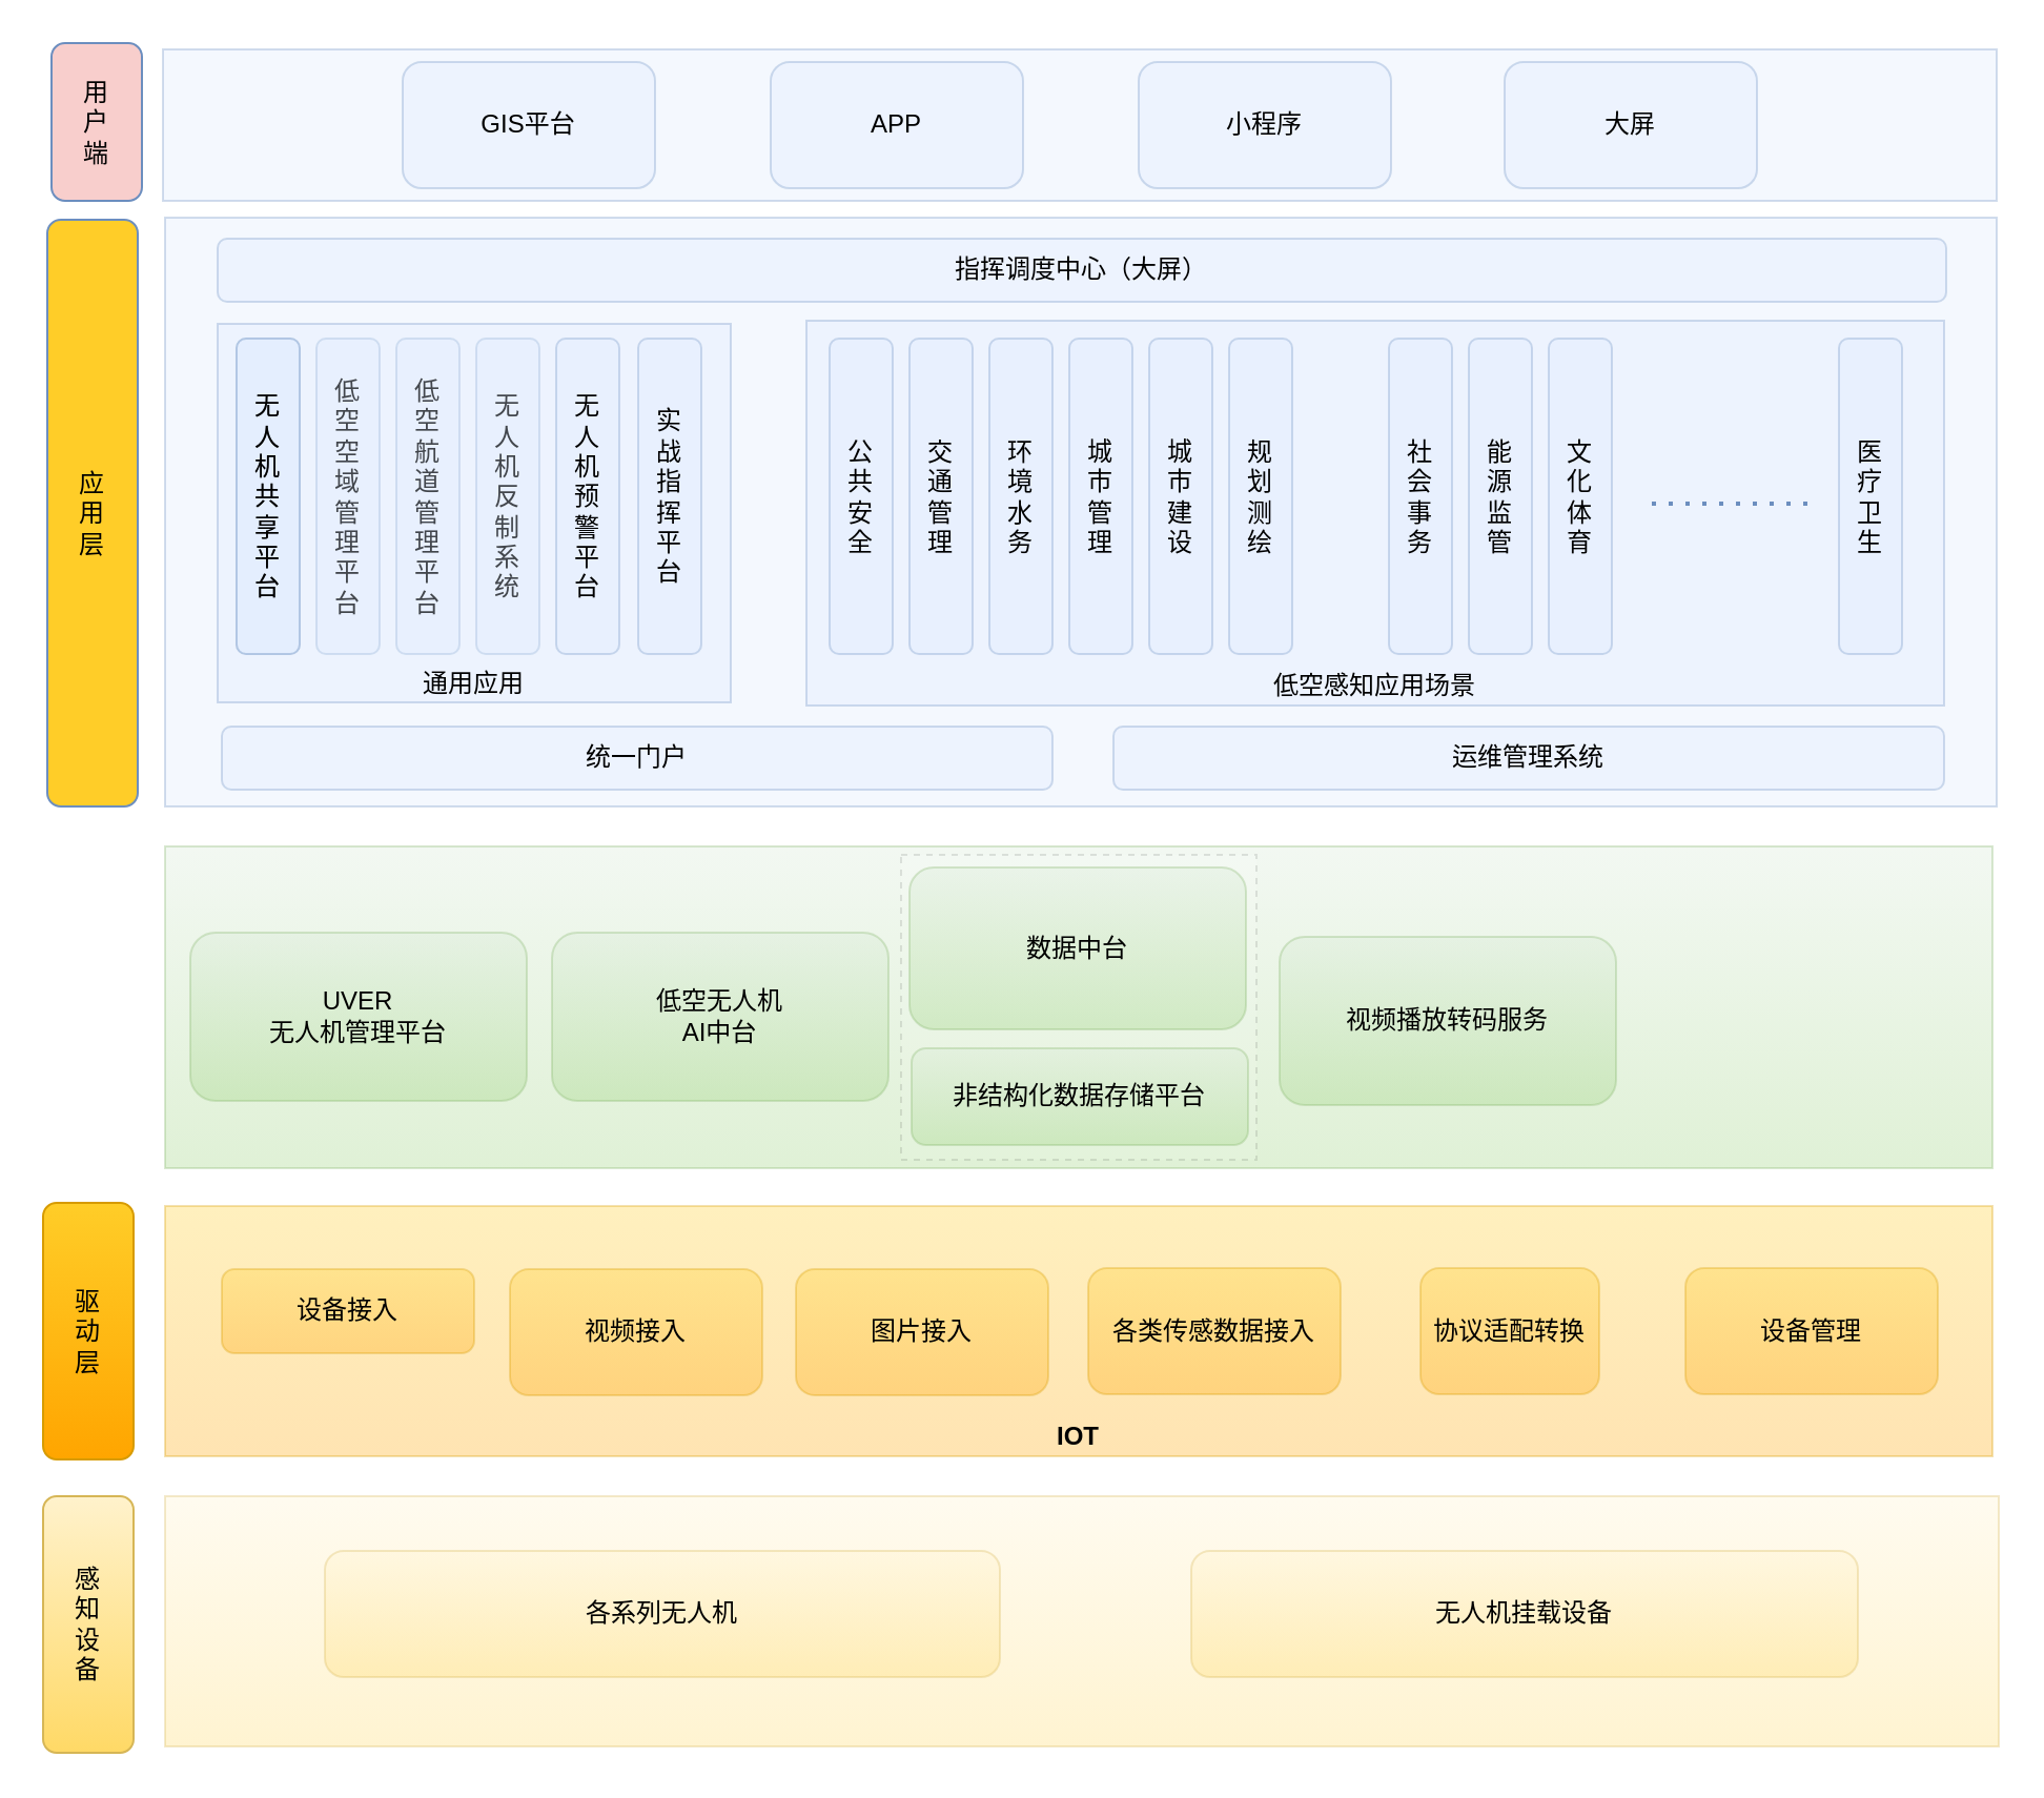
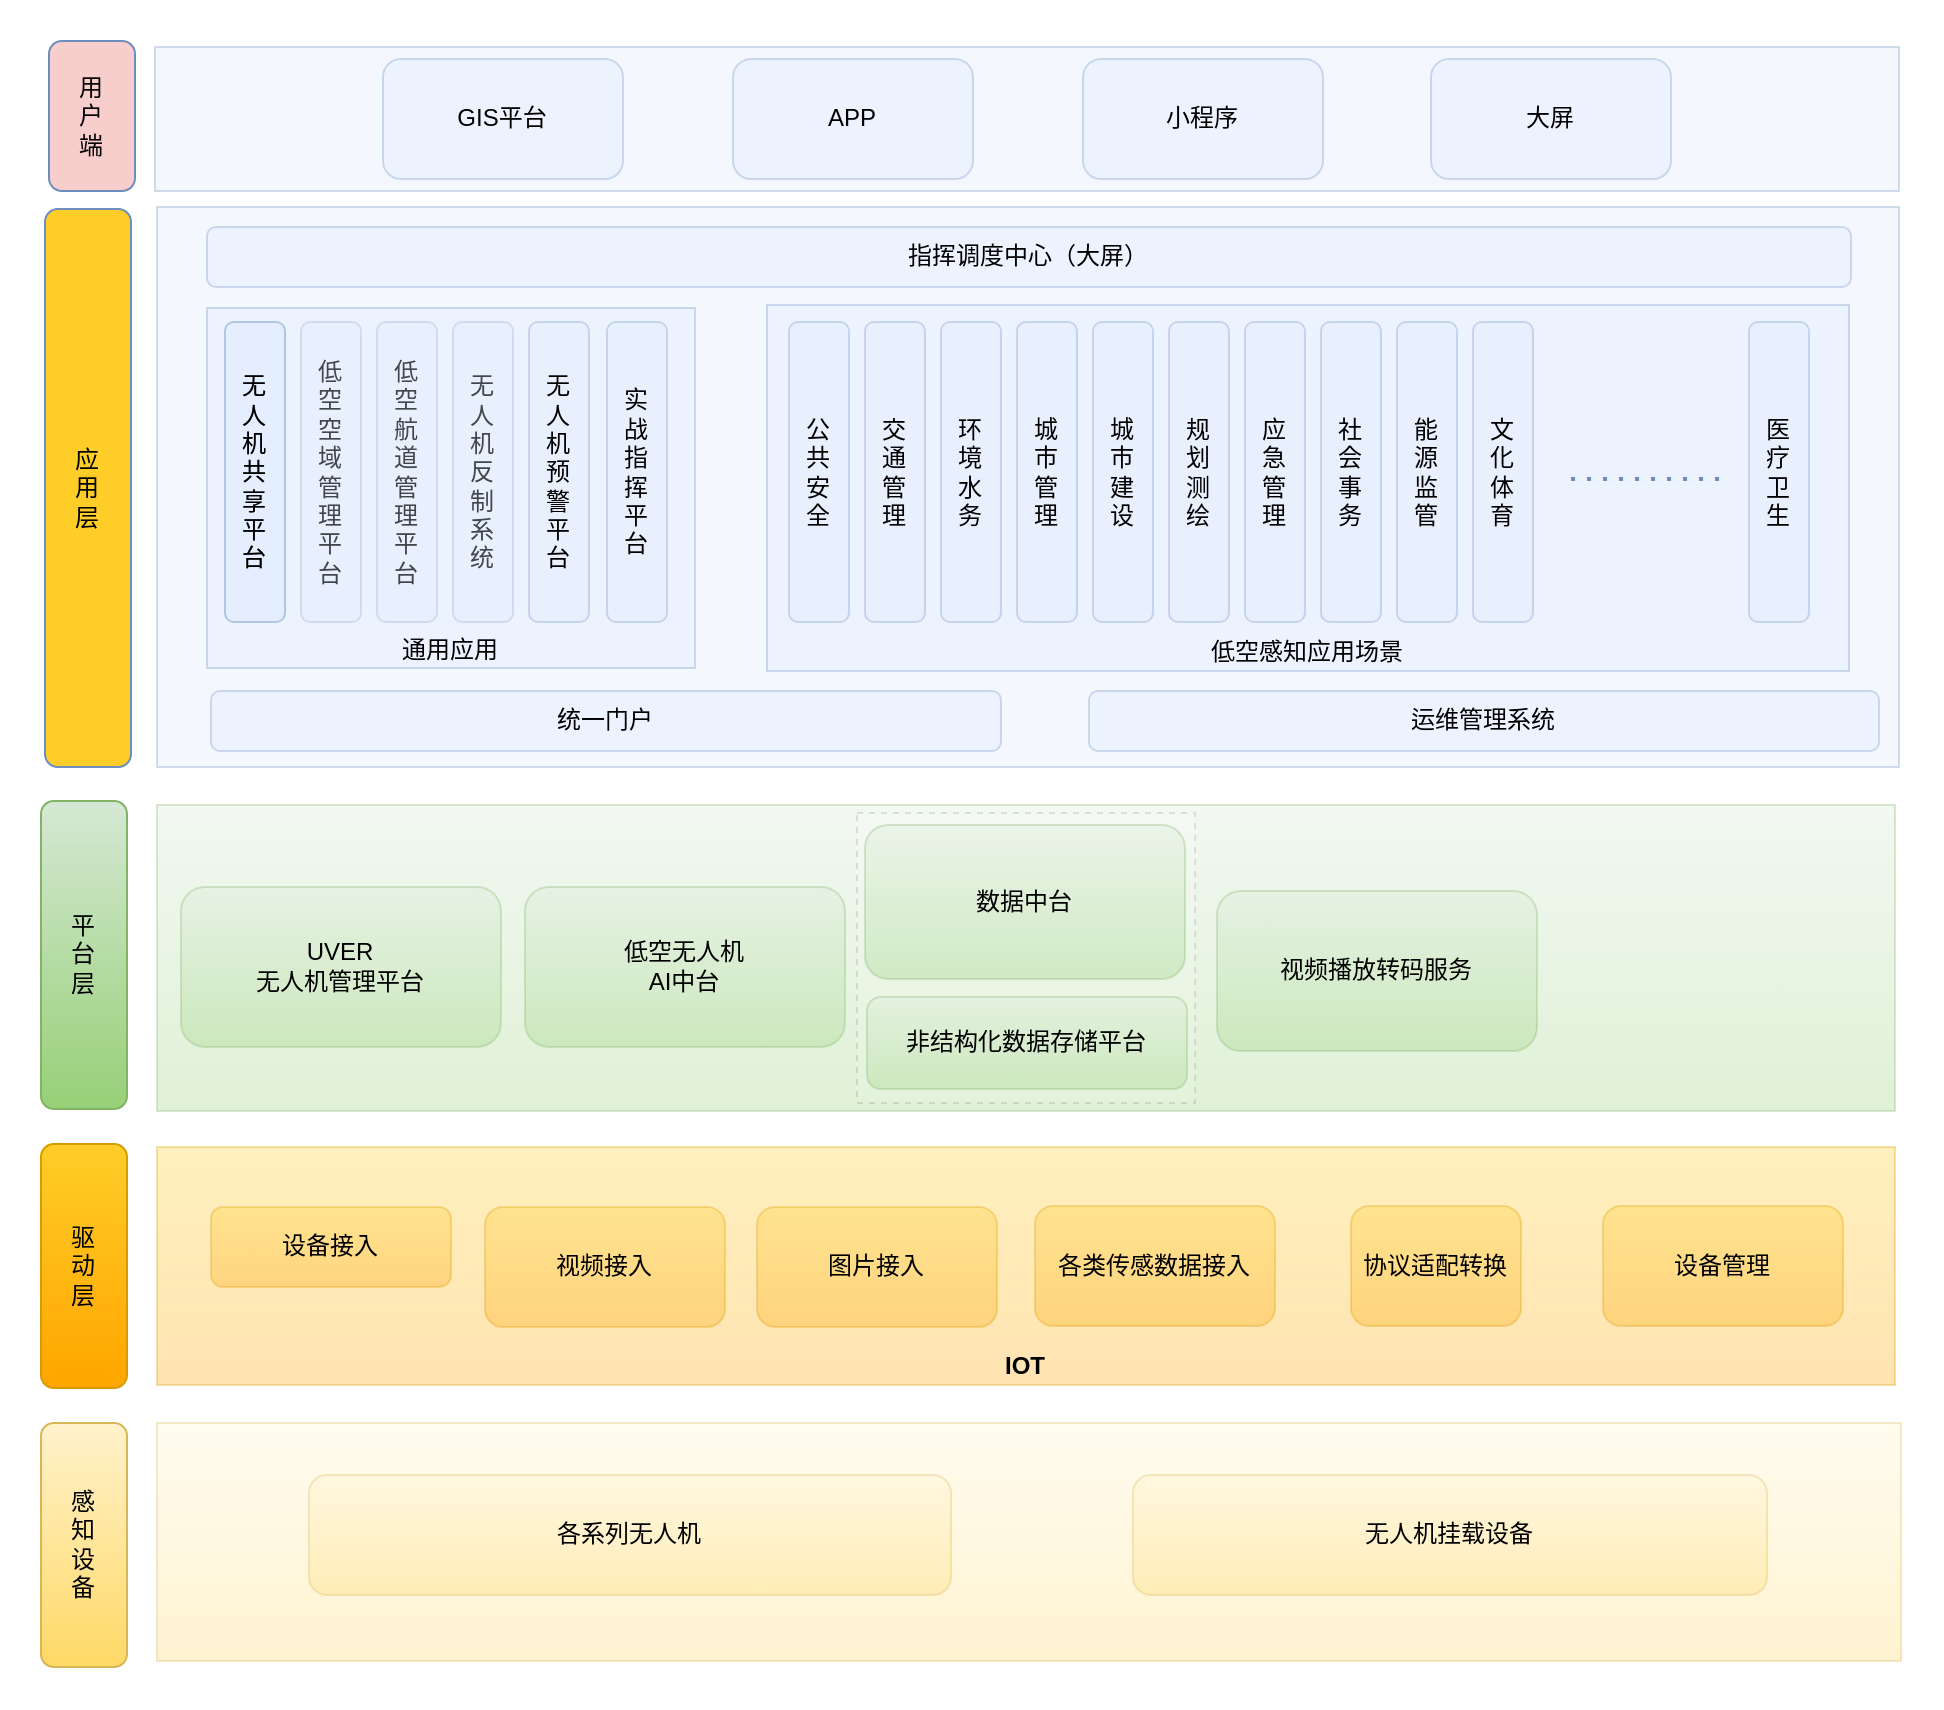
+ <mxCell id="42" value="应&lt;br&gt;急&lt;br&gt;管&lt;br&gt;理" style="rounded=1;whiteSpace=wrap;html=1;opacity=30;fillColor=#dae8fc;strokeColor=#6c8ebf;" vertex="1" parent="1"><mxGeometry x="622" y="160.5" width="30" height="150" as="geometry" /></mxCell>
- <mxCell id="20" value="运维管理系统" style="rounded=1;whiteSpace=wrap;html=1;opacity=30;fillColor=#dae8fc;strokeColor=#6c8ebf;" vertex="1" parent="1"><mxGeometry x="529" y="345" width="395" height="30" as="geometry" /></mxCell>
+ <mxCell id="20" value="运维管理系统" style="rounded=1;whiteSpace=wrap;html=1;opacity=30;fillColor=#dae8fc;strokeColor=#6c8ebf;" vertex="1" parent="1"><mxGeometry x="544" y="345" width="395" height="30" as="geometry" /></mxCell>
+ <mxCell id="9" value="平&lt;br&gt;台&lt;br&gt;层" style="rounded=1;whiteSpace=wrap;html=1;fillColor=#d5e8d4;strokeColor=#82b366;gradientColor=#97d077;" vertex="1" parent="1"><mxGeometry x="20" y="400" width="43" height="154" as="geometry" /></mxCell>
